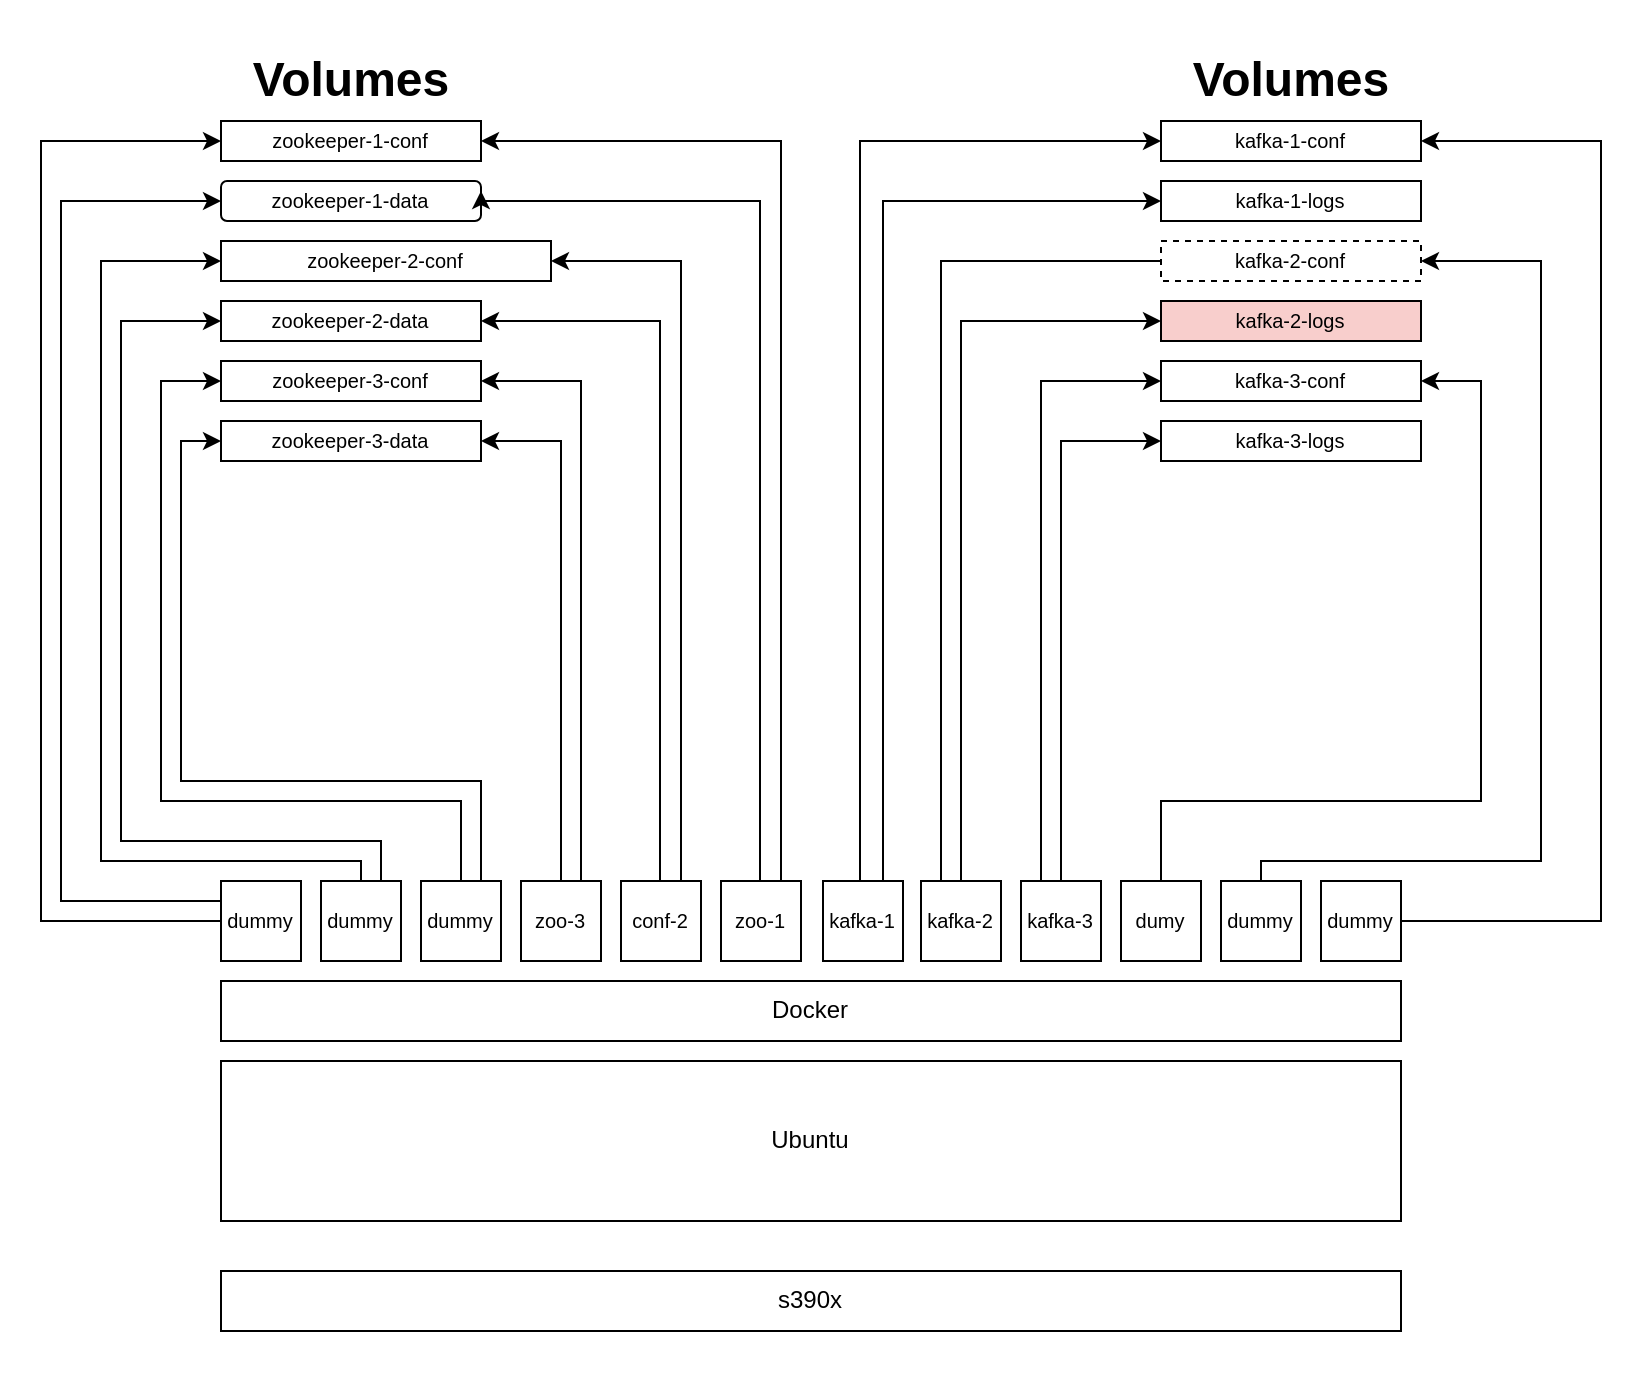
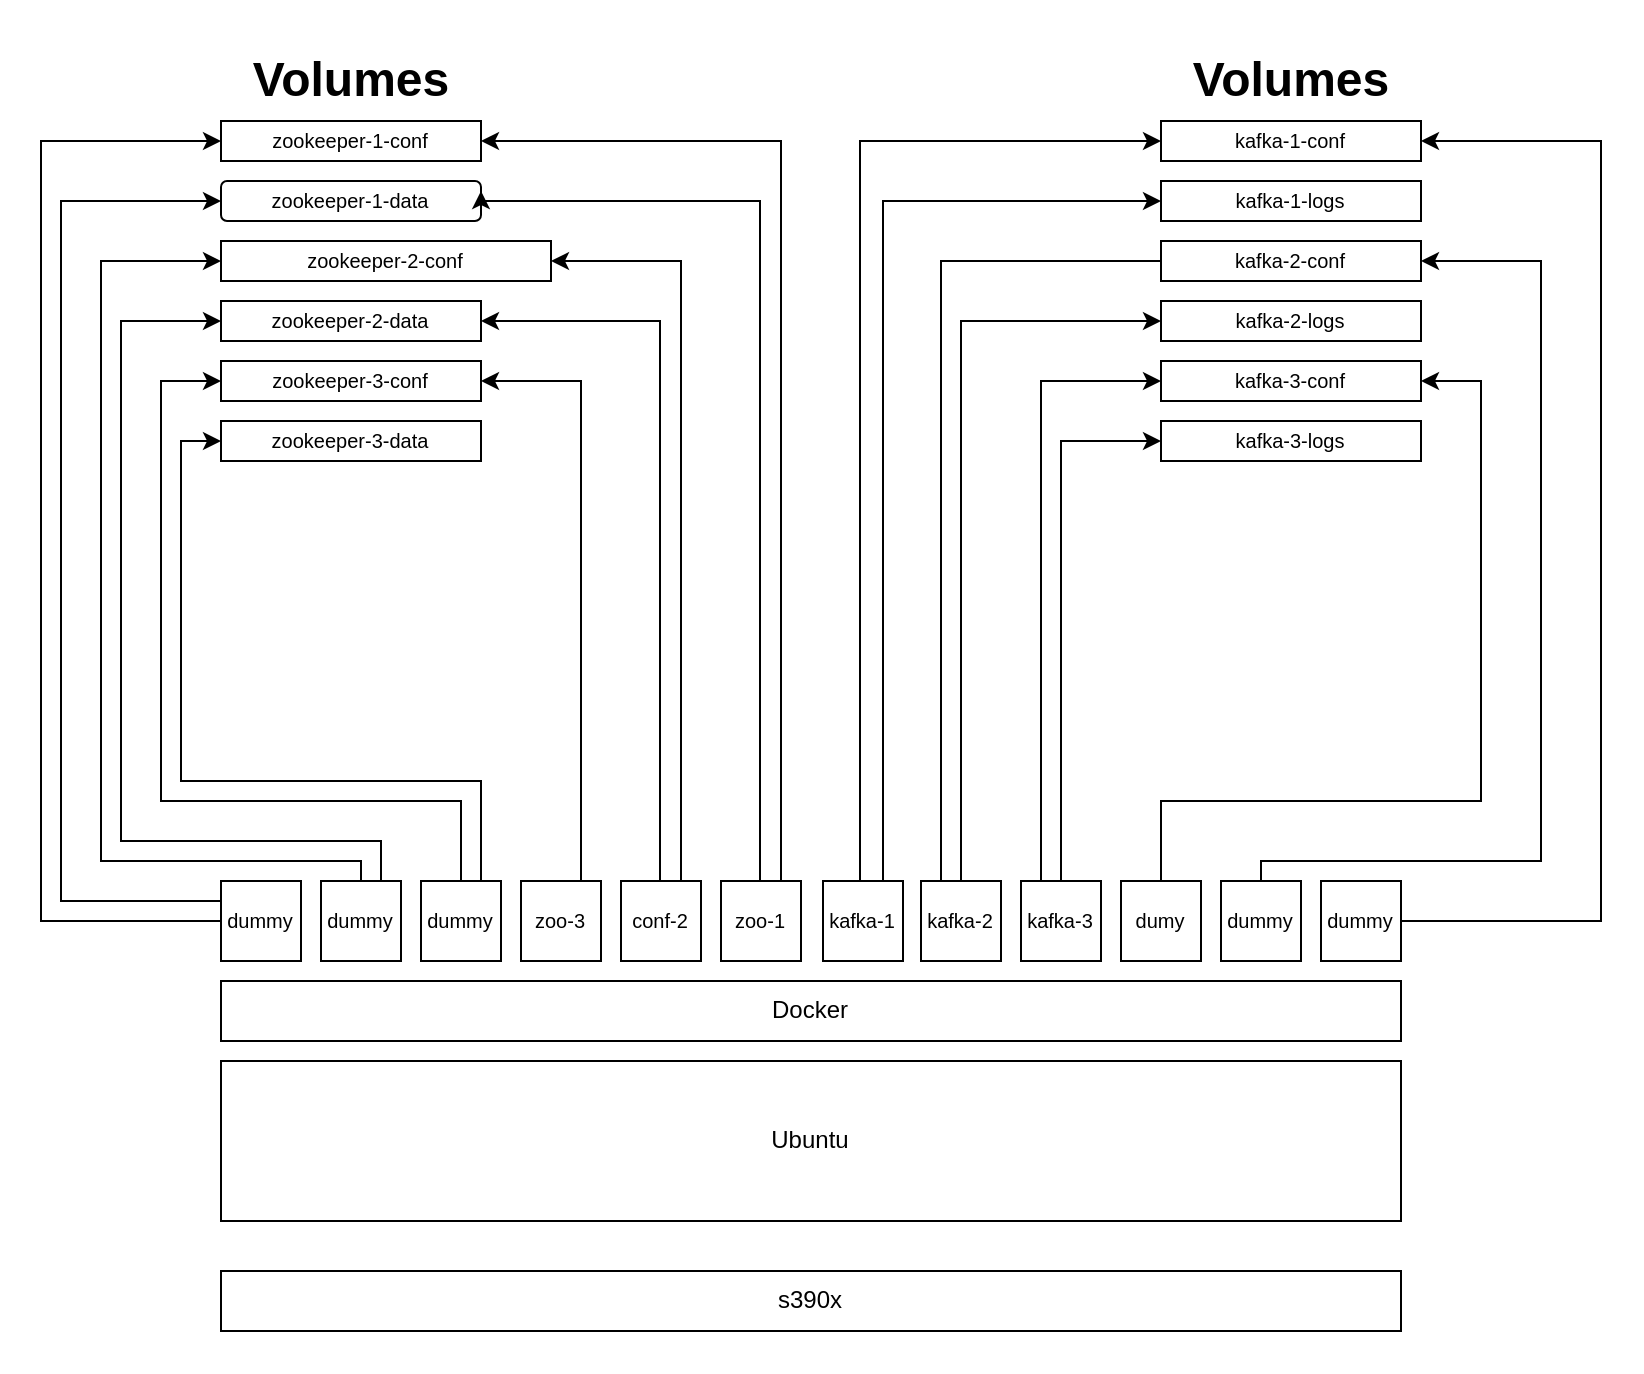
- <mxCell id="38" value="&lt;span style=&quot;color: rgb(0, 0, 0); font-family: helvetica; font-size: 10px; font-style: normal; font-weight: normal; letter-spacing: normal; text-align: center; text-indent: 0px; text-transform: none; word-spacing: 0px; text-decoration: none; display: inline; float: none;&quot;&gt;kafka-2-conf&lt;/span&gt;" style="rounded=0;whiteSpace=wrap;html=1;fontSize=10;labelBackgroundColor=none;dashed=1;" vertex="1" parent="1"><mxGeometry x="580" y="120" width="130" height="20" as="geometry" /></mxCell>
+ <mxCell id="38" value="&lt;span style=&quot;color: rgb(0, 0, 0); font-family: helvetica; font-size: 10px; font-style: normal; font-weight: normal; letter-spacing: normal; text-align: center; text-indent: 0px; text-transform: none; word-spacing: 0px; text-decoration: none; display: inline; float: none;&quot;&gt;kafka-2-conf&lt;/span&gt;" style="rounded=0;whiteSpace=wrap;html=1;fontSize=10;labelBackgroundColor=none;" vertex="1" parent="1"><mxGeometry x="580" y="120" width="130" height="20" as="geometry" /></mxCell>
- <mxCell id="39" value="&lt;span style=&quot;color: rgb(0 , 0 , 0) ; font-family: &amp;#34;helvetica&amp;#34; ; font-size: 10px ; font-style: normal ; font-weight: normal ; letter-spacing: normal ; text-align: center ; text-indent: 0px ; text-transform: none ; word-spacing: 0px ; text-decoration: none ; display: inline ; float: none&quot;&gt;kafka-2-logs&lt;/span&gt;" style="rounded=0;whiteSpace=wrap;html=1;fontSize=10;labelBackgroundColor=none;fillColor=#f8cecc;" vertex="1" parent="1"><mxGeometry x="580" y="150" width="130" height="20" as="geometry" /></mxCell>
+ <mxCell id="39" value="&lt;span style=&quot;color: rgb(0 , 0 , 0) ; font-family: &amp;#34;helvetica&amp;#34; ; font-size: 10px ; font-style: normal ; font-weight: normal ; letter-spacing: normal ; text-align: center ; text-indent: 0px ; text-transform: none ; word-spacing: 0px ; text-decoration: none ; display: inline ; float: none&quot;&gt;kafka-2-logs&lt;/span&gt;" style="rounded=0;whiteSpace=wrap;html=1;fontSize=10;labelBackgroundColor=none;" vertex="1" parent="1"><mxGeometry x="580" y="150" width="130" height="20" as="geometry" /></mxCell>
- <mxCell id="9" style="edgeStyle=orthogonalEdgeStyle;rounded=0;orthogonalLoop=1;jettySize=auto;html=1;fontSize=10;fontColor=none;entryX=1;entryY=0.5;entryDx=0;entryDy=0;" edge="1" parent="1" source="10" target="24"><mxGeometry relative="1" as="geometry"><mxPoint x="280" y="220" as="targetPoint" /><Array as="points"><mxPoint x="280" y="220" /></Array></mxGeometry></mxCell>
